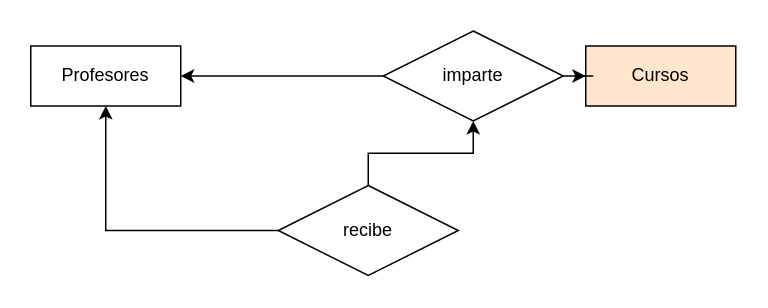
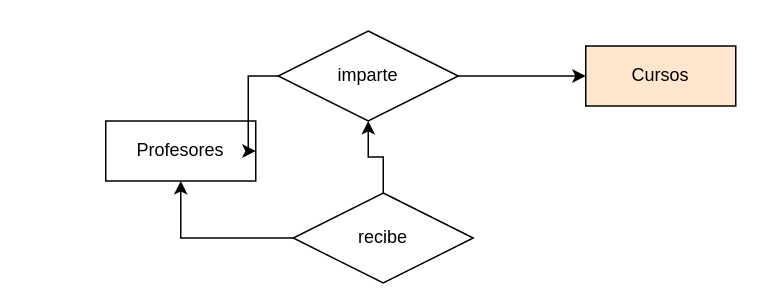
- <mxCell id="2" value="Profesores" style="whiteSpace=wrap;html=1;align=center;" vertex="1" parent="1"><mxGeometry x="20" y="30" width="100" height="40" as="geometry" /></mxCell>
+ <mxCell id="2" value="Profesores" style="whiteSpace=wrap;html=1;align=center;" vertex="1" parent="1"><mxGeometry x="70" y="80" width="100" height="40" as="geometry" /></mxCell>
- <mxCell id="6" value="imparte" style="shape=rhombus;perimeter=rhombusPerimeter;whiteSpace=wrap;html=1;align=center;" vertex="1" parent="1"><mxGeometry x="255" y="20" width="120" height="60" as="geometry" /></mxCell>
+ <mxCell id="6" value="imparte" style="shape=rhombus;perimeter=rhombusPerimeter;whiteSpace=wrap;html=1;align=center;" vertex="1" parent="1"><mxGeometry x="185" y="20" width="120" height="60" as="geometry" /></mxCell>
- <mxCell id="9" value="recibe" style="shape=rhombus;perimeter=rhombusPerimeter;whiteSpace=wrap;html=1;align=center;" vertex="1" parent="1"><mxGeometry x="185" y="123" width="120" height="60" as="geometry" /></mxCell>
+ <mxCell id="9" value="recibe" style="shape=rhombus;perimeter=rhombusPerimeter;whiteSpace=wrap;html=1;align=center;" vertex="1" parent="1"><mxGeometry x="195" y="128" width="120" height="60" as="geometry" /></mxCell>
